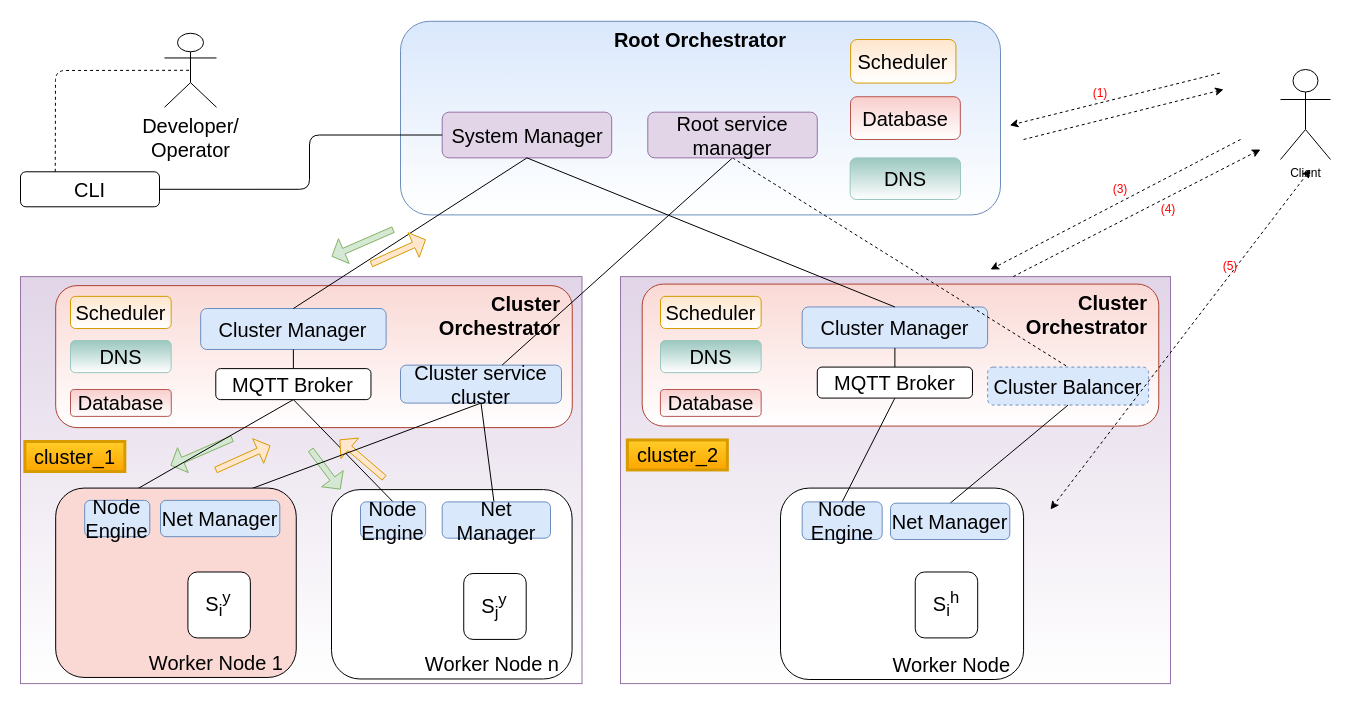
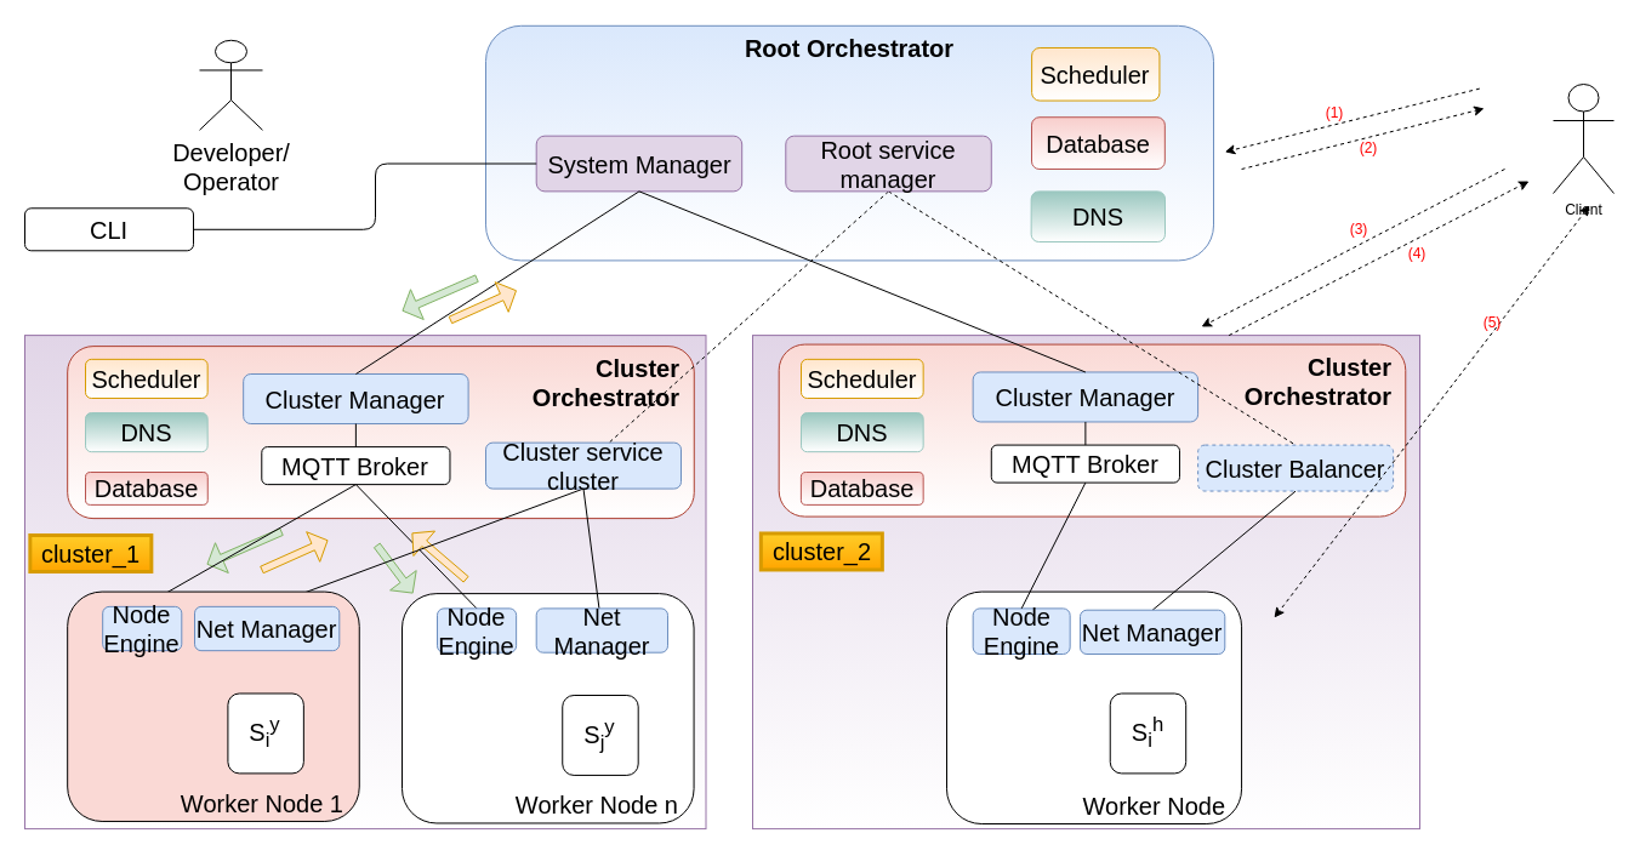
- <mxCell id="10" value="" style="endArrow=none;dashed=1;html=1;fontSize=20;entryX=0.5;entryY=0.5;entryDx=0;entryDy=0;entryPerimeter=0;exitX=0.25;exitY=0;exitDx=0;exitDy=0;" parent="1" source="3" target="9" edge="1"><mxGeometry width="50" height="50" relative="1" as="geometry"><mxPoint x="-41" y="111.29" as="sourcePoint" /><mxPoint x="9" y="61.29" as="targetPoint" /><Array as="points"><mxPoint x="55" y="70" /></Array></mxGeometry></mxCell>
+ <mxCell id="66" value="&lt;font color=&quot;#ff0000&quot;&gt;(2)&lt;/font&gt;" style="text;html=1;strokeColor=none;fillColor=none;align=center;verticalAlign=middle;whiteSpace=wrap;rounded=0;" parent="1" vertex="1"><mxGeometry x="1108.11" y="111.66" width="40" height="20" as="geometry" /></mxCell>
- <mxCell id="47" style="rounded=0;orthogonalLoop=1;jettySize=auto;html=1;exitX=0.5;exitY=1;exitDx=0;exitDy=0;endArrow=none;endFill=0;" parent="1" source="49" target="44" edge="1"><mxGeometry relative="1" as="geometry" /></mxCell>
+ <mxCell id="47" style="rounded=0;orthogonalLoop=1;jettySize=auto;html=1;exitX=0.5;exitY=1;exitDx=0;exitDy=0;endArrow=none;endFill=0;dashed=1;" parent="1" source="49" target="44" edge="1"><mxGeometry relative="1" as="geometry" /></mxCell>
